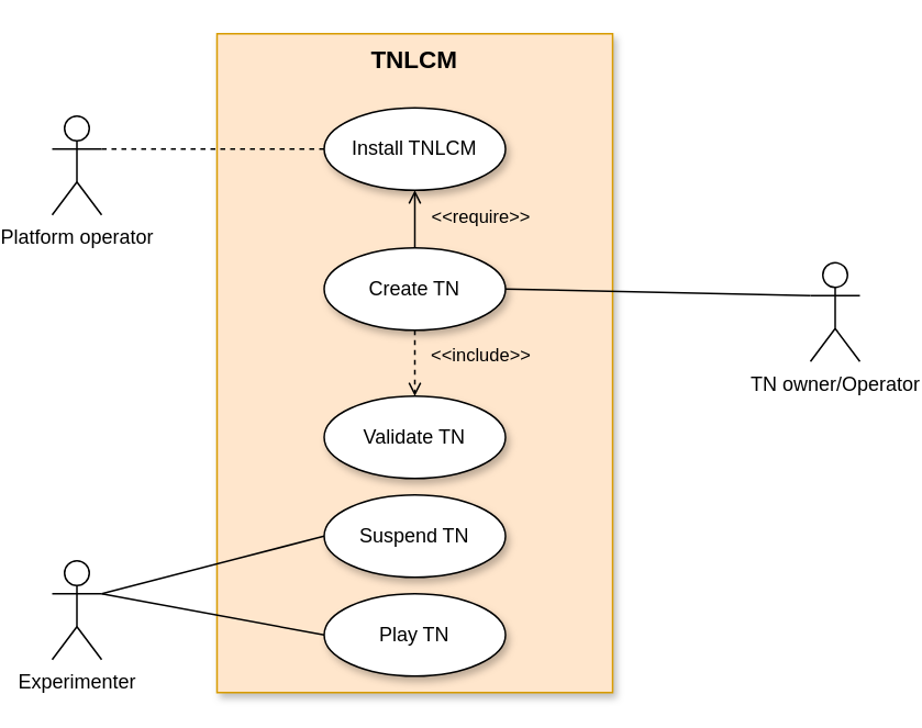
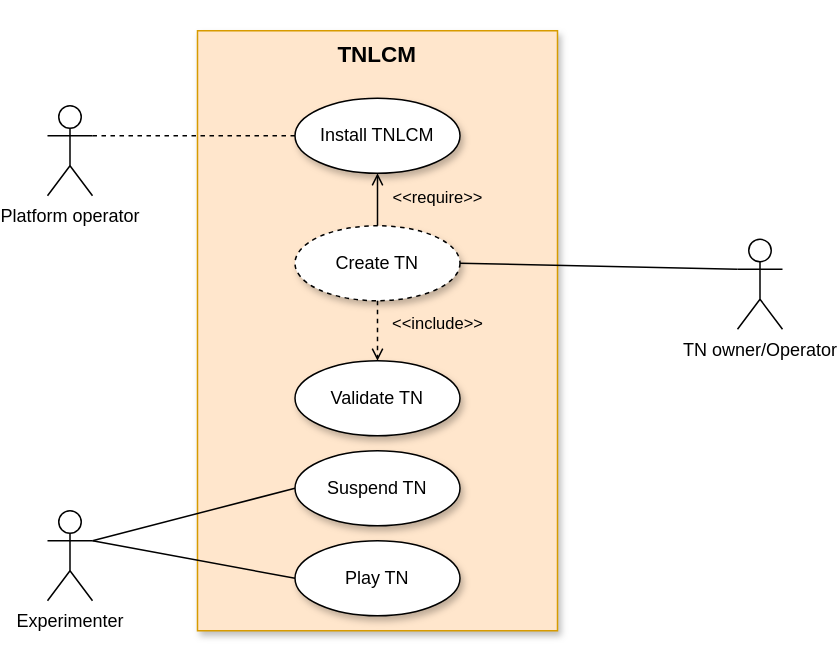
- <mxCell id="3" value="Create TN" style="ellipse;whiteSpace=wrap;html=1;shadow=1;" vertex="1" parent="1"><mxGeometry x="185" y="150" width="110" height="50" as="geometry" /></mxCell>
+ <mxCell id="3" value="Create TN" style="ellipse;whiteSpace=wrap;html=1;shadow=1;dashed=1;" vertex="1" parent="1"><mxGeometry x="185" y="150" width="110" height="50" as="geometry" /></mxCell>
